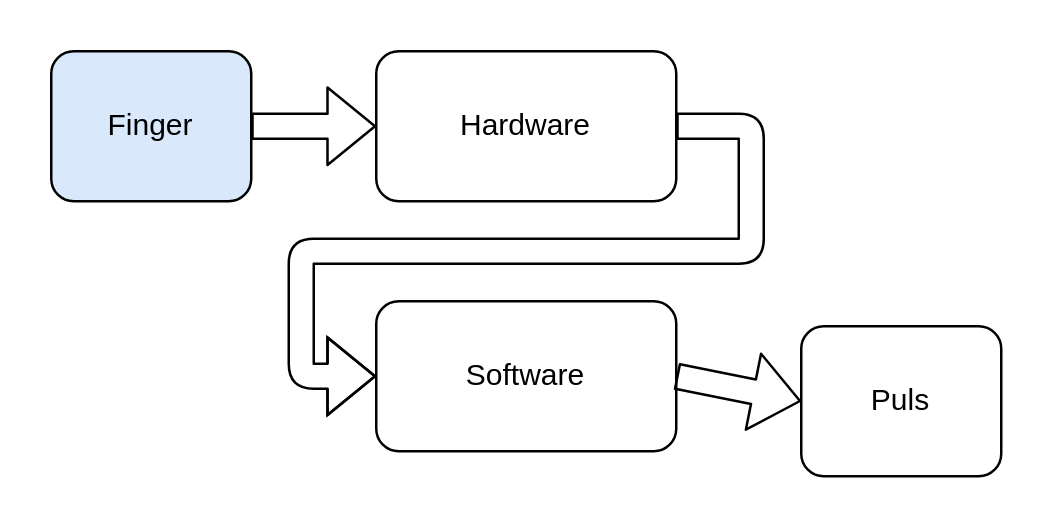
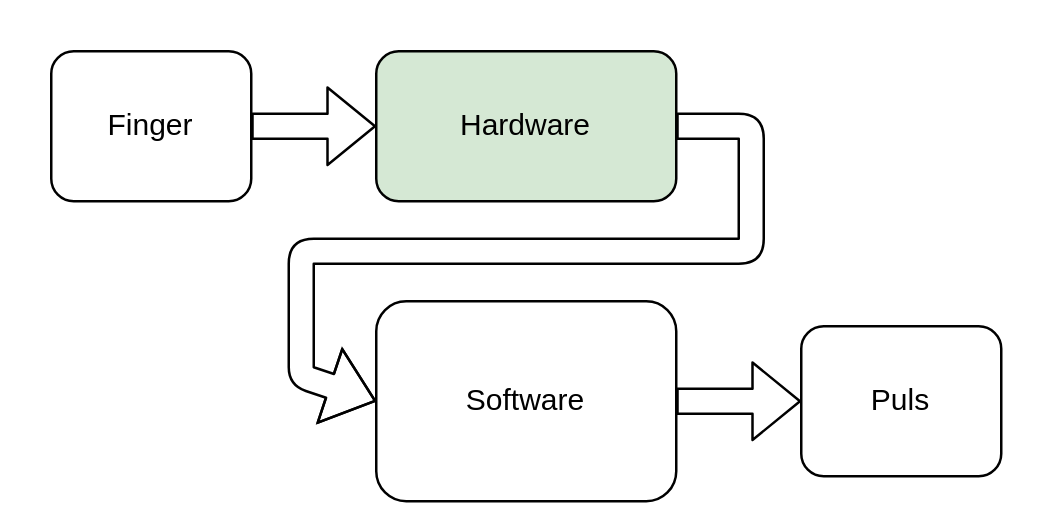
- <mxCell id="5" value="Finger" style="rounded=1;whiteSpace=wrap;html=1;fillColor=#dae8fc;" vertex="1" parent="1"><mxGeometry x="20" y="20" width="80" height="60" as="geometry" /></mxCell>
+ <mxCell id="5" value="Finger" style="rounded=1;whiteSpace=wrap;html=1;" vertex="1" parent="1"><mxGeometry x="20" y="20" width="80" height="60" as="geometry" /></mxCell>
- <mxCell id="2" value="Hardware" style="rounded=1;whiteSpace=wrap;html=1;" vertex="1" parent="1"><mxGeometry x="150" y="20" width="120" height="60" as="geometry" /></mxCell>
+ <mxCell id="2" value="Hardware" style="rounded=1;whiteSpace=wrap;html=1;fillColor=#d5e8d4;" vertex="1" parent="1"><mxGeometry x="150" y="20" width="120" height="60" as="geometry" /></mxCell>
- <mxCell id="3" value="Software" style="rounded=1;whiteSpace=wrap;html=1;" vertex="1" parent="1"><mxGeometry x="150" y="120" width="120" height="60" as="geometry" /></mxCell>
+ <mxCell id="3" value="Software" style="rounded=1;whiteSpace=wrap;html=1;" vertex="1" parent="1"><mxGeometry x="150" y="120" width="120" height="80" as="geometry" /></mxCell>
